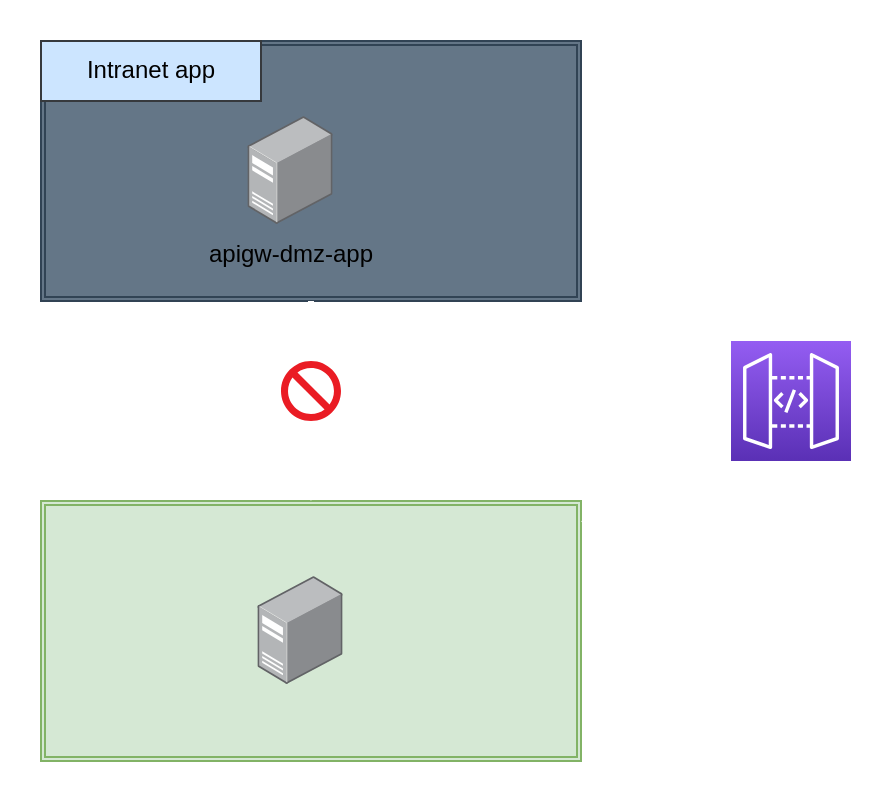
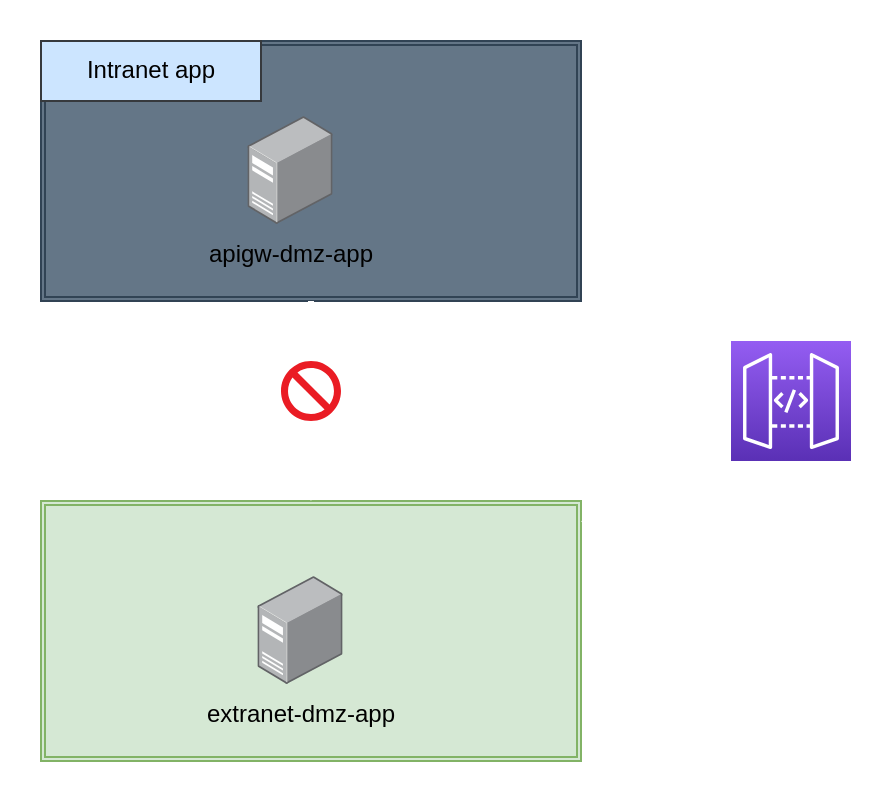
+ <mxCell id="5" value="extranet-dmz-app" style="text;html=1;align=center;verticalAlign=middle;resizable=0;points=[];autosize=1;strokeColor=none;fillColor=none;fontColor=#000000;container=0;" parent="1" vertex="1"><mxGeometry x="90" y="342" width="120" height="30" as="geometry" /></mxCell>
